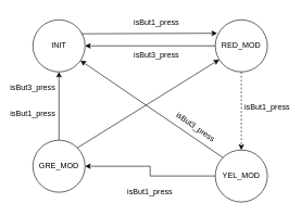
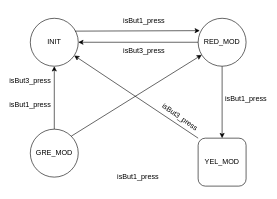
- <mxCell id="3" style="edgeStyle=orthogonalEdgeStyle;rounded=0;orthogonalLoop=1;jettySize=auto;html=1;entryX=0.5;entryY=0;entryDx=0;entryDy=0;dashed=1;" edge="1" parent="1" source="4" target="6"><mxGeometry relative="1" as="geometry" /></mxCell>
+ <mxCell id="3" style="edgeStyle=orthogonalEdgeStyle;rounded=0;orthogonalLoop=1;jettySize=auto;html=1;entryX=0.5;entryY=0;entryDx=0;entryDy=0;" edge="1" parent="1" source="4" target="6"><mxGeometry relative="1" as="geometry" /></mxCell>
- <mxCell id="5" style="edgeStyle=orthogonalEdgeStyle;rounded=0;orthogonalLoop=1;jettySize=auto;html=1;entryX=1;entryY=0.5;entryDx=0;entryDy=0;" edge="1" parent="1" source="6" target="8"><mxGeometry relative="1" as="geometry" /></mxCell>
- <mxCell id="6" value="YEL_MOD" style="ellipse;whiteSpace=wrap;html=1;aspect=fixed;" vertex="1" parent="1"><mxGeometry x="330" y="230" width="80" height="80" as="geometry" /></mxCell>
+ <mxCell id="6" value="YEL_MOD" style="whiteSpace=wrap;html=1;aspect=fixed;rounded=1;" vertex="1" parent="1"><mxGeometry x="330" y="230" width="80" height="80" as="geometry" /></mxCell>
